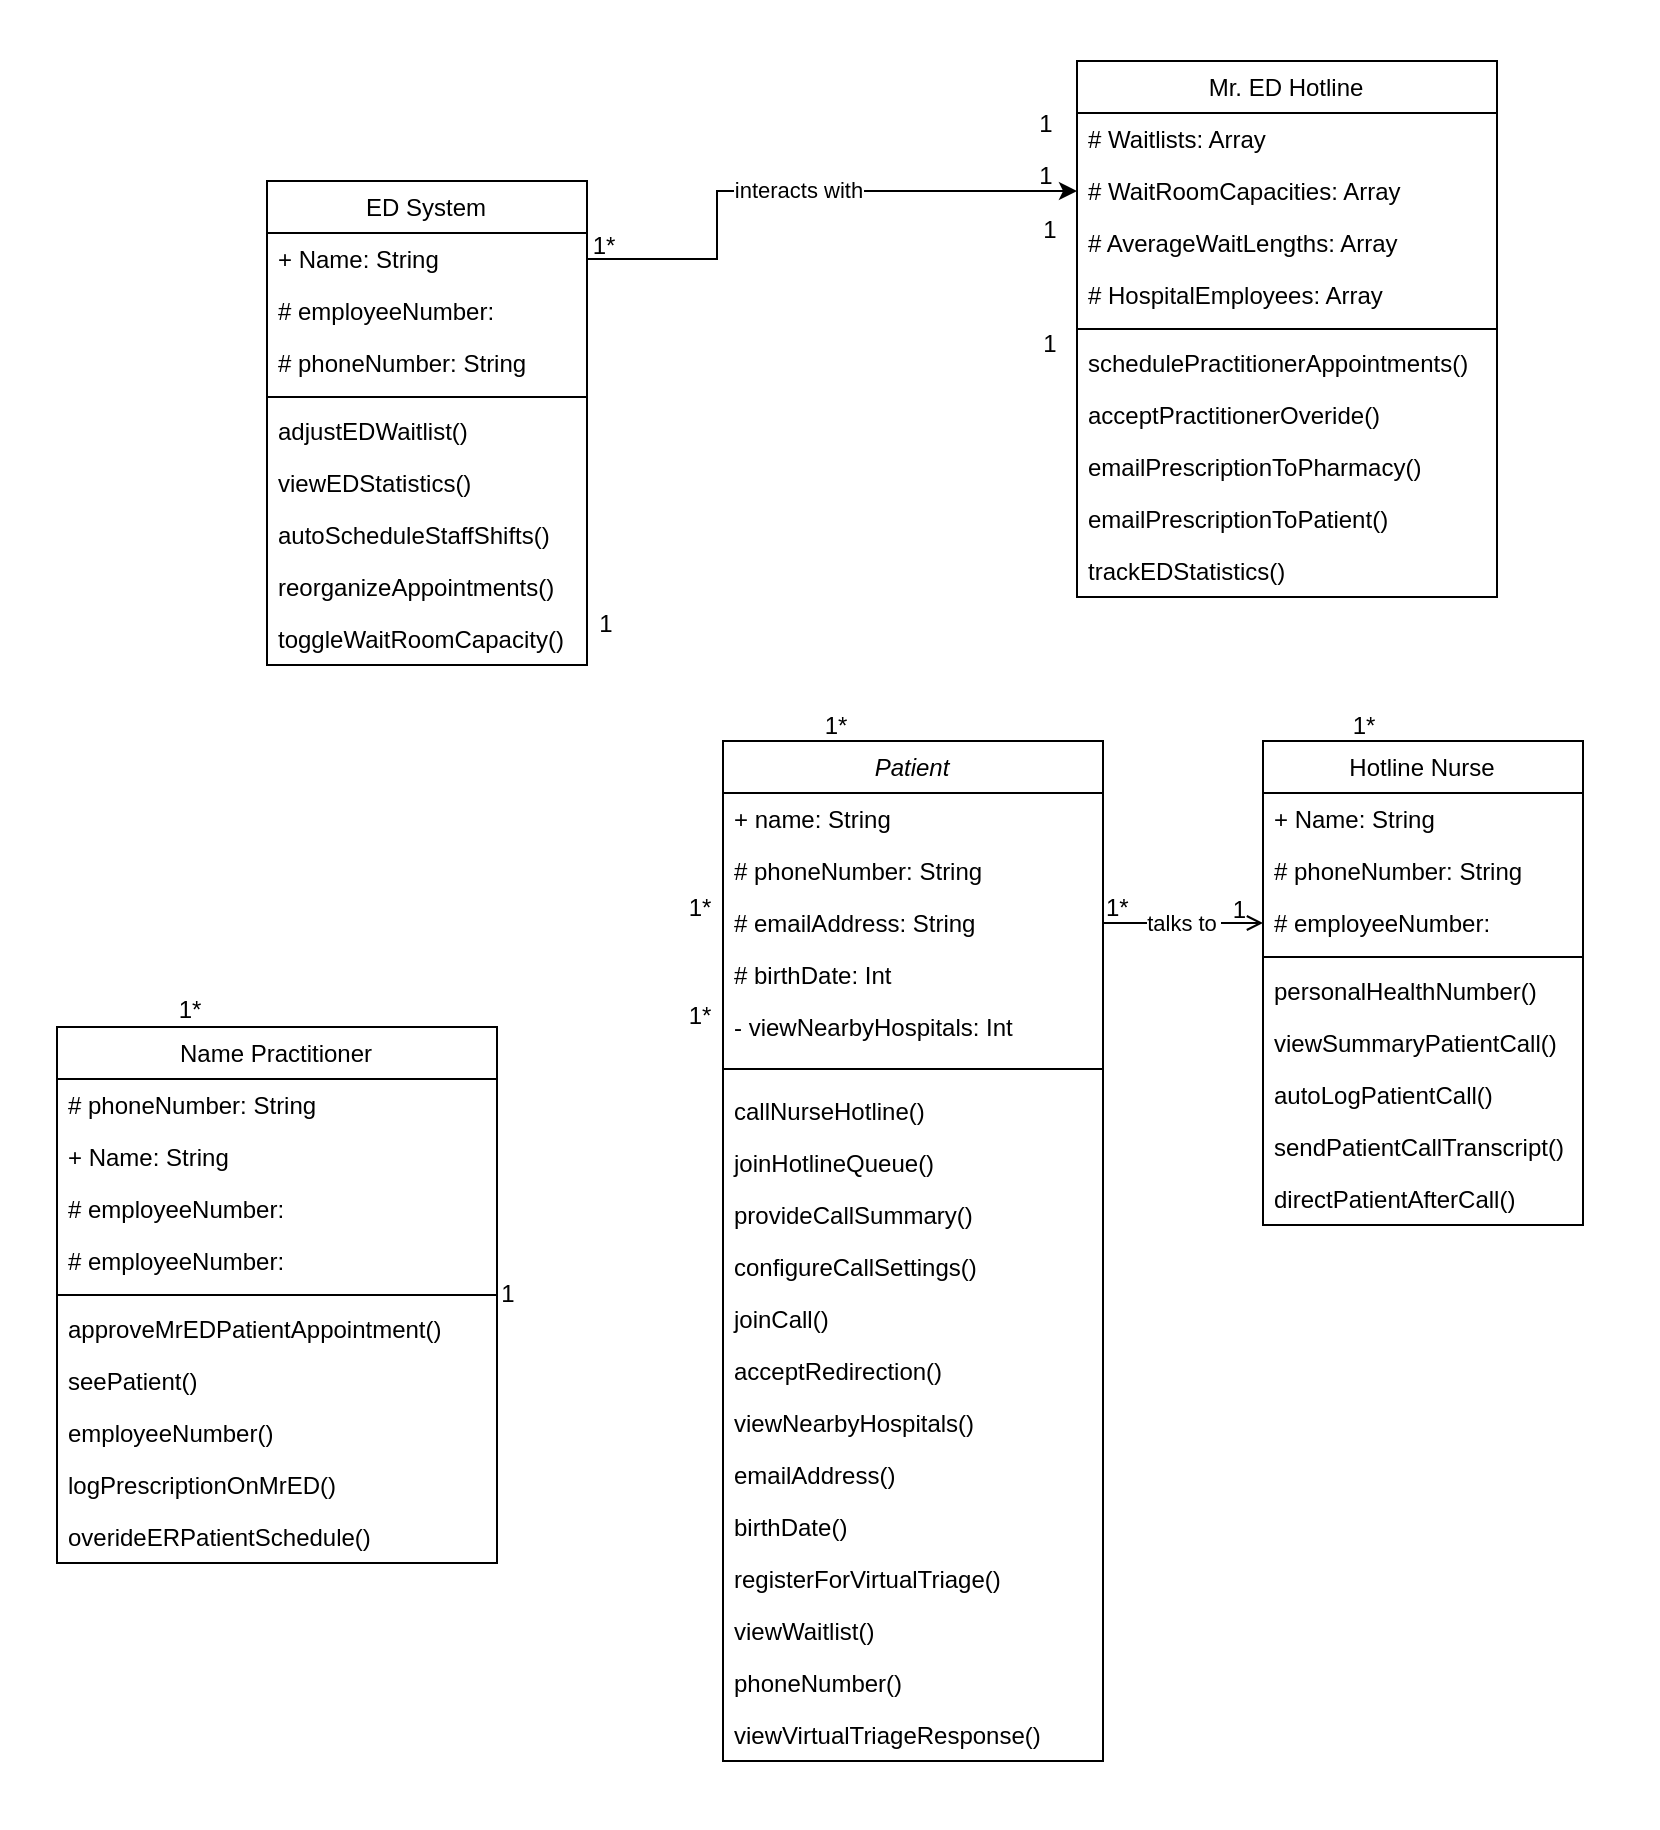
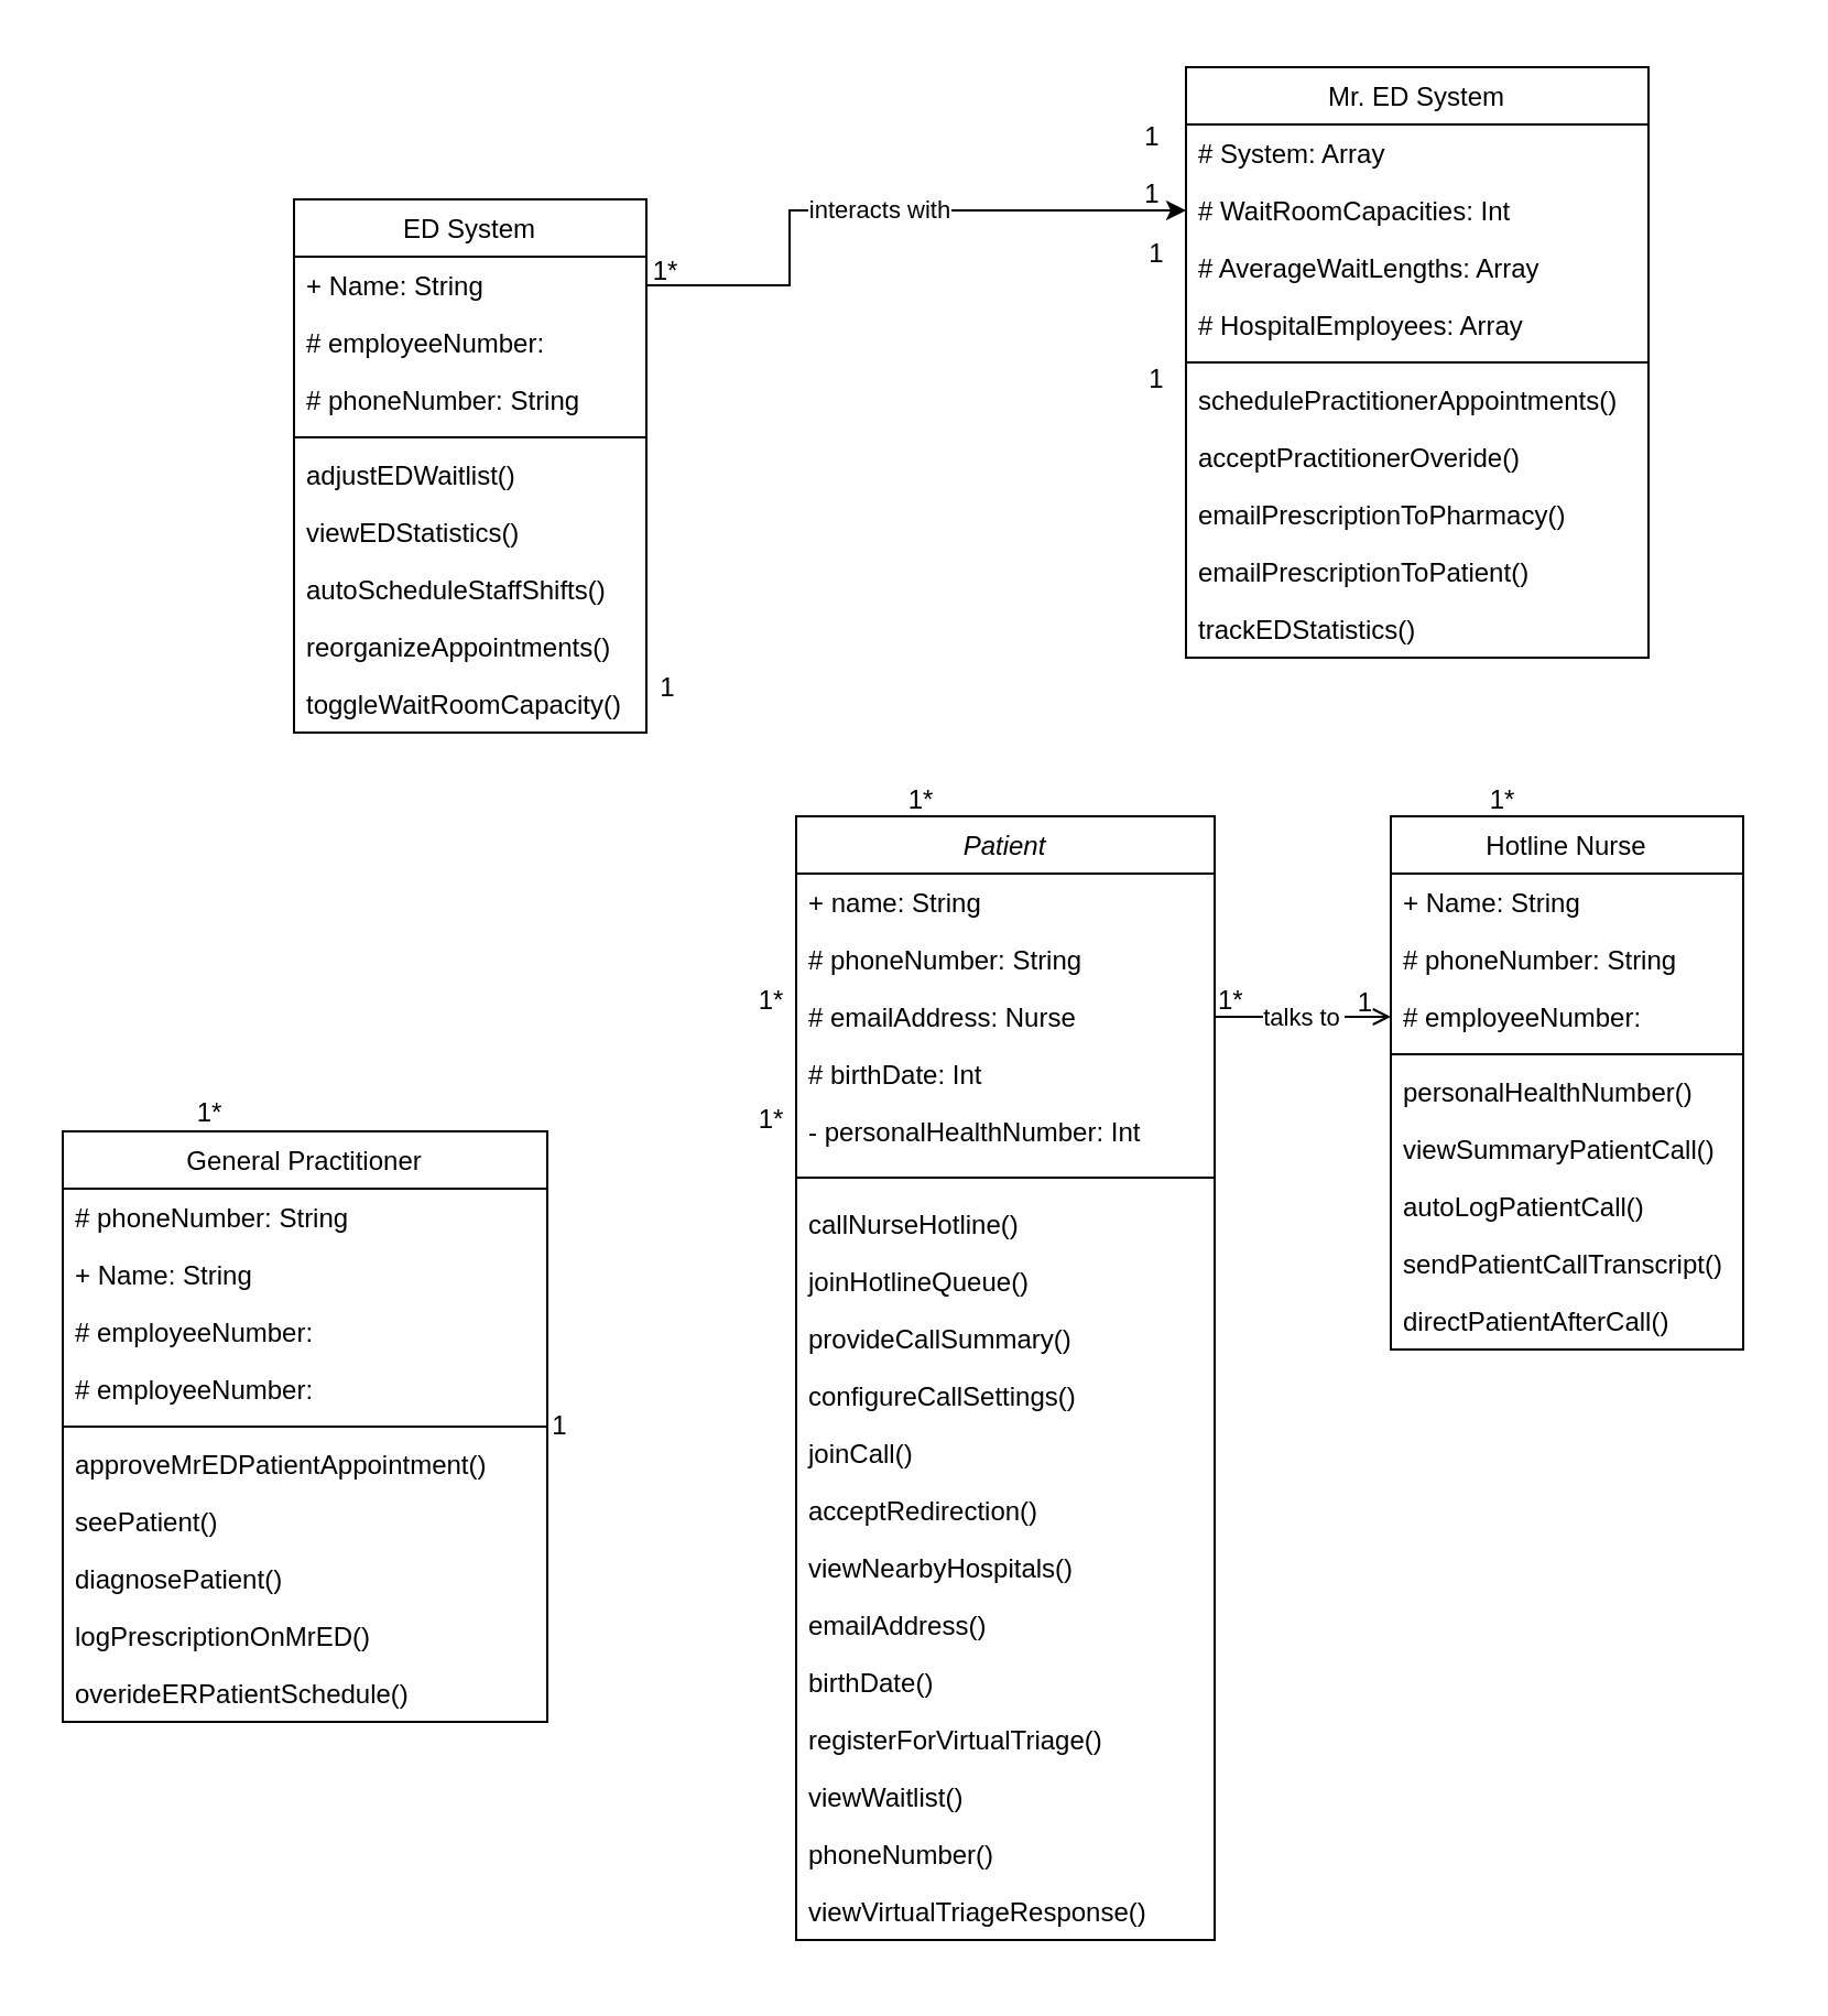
- <mxCell id="56" value="Mr. ED Hotline" style="swimlane;fontStyle=0;align=center;verticalAlign=top;childLayout=stackLayout;horizontal=1;startSize=26;horizontalStack=0;resizeParent=1;resizeLast=0;collapsible=1;marginBottom=0;rounded=0;shadow=0;strokeWidth=1;" parent="1" vertex="1"><mxGeometry x="538" y="30" width="210" height="268" as="geometry"><mxRectangle x="550" y="140" width="160" height="26" as="alternateBounds" /></mxGeometry></mxCell>
+ <mxCell id="56" value="Mr. ED System" style="swimlane;fontStyle=0;align=center;verticalAlign=top;childLayout=stackLayout;horizontal=1;startSize=26;horizontalStack=0;resizeParent=1;resizeLast=0;collapsible=1;marginBottom=0;rounded=0;shadow=0;strokeWidth=1;" parent="1" vertex="1"><mxGeometry x="538" y="30" width="210" height="268" as="geometry"><mxRectangle x="550" y="140" width="160" height="26" as="alternateBounds" /></mxGeometry></mxCell>
- <mxCell id="57" value="# Waitlists: Array " style="text;align=left;verticalAlign=top;spacingLeft=4;spacingRight=4;overflow=hidden;rotatable=0;points=[[0,0.5],[1,0.5]];portConstraint=eastwest;rounded=0;shadow=0;html=0;" parent="56" vertex="1"><mxGeometry y="26" width="210" height="26" as="geometry" /></mxCell>
+ <mxCell id="57" value="# System: Array " style="text;align=left;verticalAlign=top;spacingLeft=4;spacingRight=4;overflow=hidden;rotatable=0;points=[[0,0.5],[1,0.5]];portConstraint=eastwest;rounded=0;shadow=0;html=0;" parent="56" vertex="1"><mxGeometry y="26" width="210" height="26" as="geometry" /></mxCell>
- <mxCell id="58" value="# WaitRoomCapacities: Array " style="text;align=left;verticalAlign=top;spacingLeft=4;spacingRight=4;overflow=hidden;rotatable=0;points=[[0,0.5],[1,0.5]];portConstraint=eastwest;rounded=0;shadow=0;html=0;" parent="56" vertex="1"><mxGeometry y="52" width="210" height="26" as="geometry" /></mxCell>
+ <mxCell id="58" value="# WaitRoomCapacities: Int " style="text;align=left;verticalAlign=top;spacingLeft=4;spacingRight=4;overflow=hidden;rotatable=0;points=[[0,0.5],[1,0.5]];portConstraint=eastwest;rounded=0;shadow=0;html=0;" parent="56" vertex="1"><mxGeometry y="52" width="210" height="26" as="geometry" /></mxCell>
- <mxCell id="8" value="# emailAddress: String" style="text;align=left;verticalAlign=top;spacingLeft=4;spacingRight=4;overflow=hidden;rotatable=0;points=[[0,0.5],[1,0.5]];portConstraint=eastwest;rounded=0;shadow=0;html=0;" parent="5" vertex="1"><mxGeometry y="78" width="190" height="26" as="geometry" /></mxCell>
+ <mxCell id="8" value="# emailAddress: Nurse" style="text;align=left;verticalAlign=top;spacingLeft=4;spacingRight=4;overflow=hidden;rotatable=0;points=[[0,0.5],[1,0.5]];portConstraint=eastwest;rounded=0;shadow=0;html=0;" parent="5" vertex="1"><mxGeometry y="78" width="190" height="26" as="geometry" /></mxCell>
- <mxCell id="10" value="- viewNearbyHospitals: Int" style="text;align=left;verticalAlign=top;spacingLeft=4;spacingRight=4;overflow=hidden;rotatable=0;points=[[0,0.5],[1,0.5]];portConstraint=eastwest;" parent="5" vertex="1"><mxGeometry y="130" width="190" height="26" as="geometry" /></mxCell>
+ <mxCell id="10" value="- personalHealthNumber: Int" style="text;align=left;verticalAlign=top;spacingLeft=4;spacingRight=4;overflow=hidden;rotatable=0;points=[[0,0.5],[1,0.5]];portConstraint=eastwest;" parent="5" vertex="1"><mxGeometry y="130" width="190" height="26" as="geometry" /></mxCell>
- <mxCell id="45" value="Name Practitioner" style="swimlane;fontStyle=0;align=center;verticalAlign=top;childLayout=stackLayout;horizontal=1;startSize=26;horizontalStack=0;resizeParent=1;resizeLast=0;collapsible=1;marginBottom=0;rounded=0;shadow=0;strokeWidth=1;" parent="1" vertex="1"><mxGeometry x="28" y="513" width="220" height="268" as="geometry"><mxRectangle x="550" y="140" width="160" height="26" as="alternateBounds" /></mxGeometry></mxCell>
+ <mxCell id="45" value="General Practitioner" style="swimlane;fontStyle=0;align=center;verticalAlign=top;childLayout=stackLayout;horizontal=1;startSize=26;horizontalStack=0;resizeParent=1;resizeLast=0;collapsible=1;marginBottom=0;rounded=0;shadow=0;strokeWidth=1;" parent="1" vertex="1"><mxGeometry x="28" y="513" width="220" height="268" as="geometry"><mxRectangle x="550" y="140" width="160" height="26" as="alternateBounds" /></mxGeometry></mxCell>
- <mxCell id="53" value="employeeNumber()" style="text;align=left;verticalAlign=top;spacingLeft=4;spacingRight=4;overflow=hidden;rotatable=0;points=[[0,0.5],[1,0.5]];portConstraint=eastwest;" parent="45" vertex="1"><mxGeometry y="190" width="220" height="26" as="geometry" /></mxCell>
+ <mxCell id="53" value="diagnosePatient()" style="text;align=left;verticalAlign=top;spacingLeft=4;spacingRight=4;overflow=hidden;rotatable=0;points=[[0,0.5],[1,0.5]];portConstraint=eastwest;" parent="45" vertex="1"><mxGeometry y="190" width="220" height="26" as="geometry" /></mxCell>
